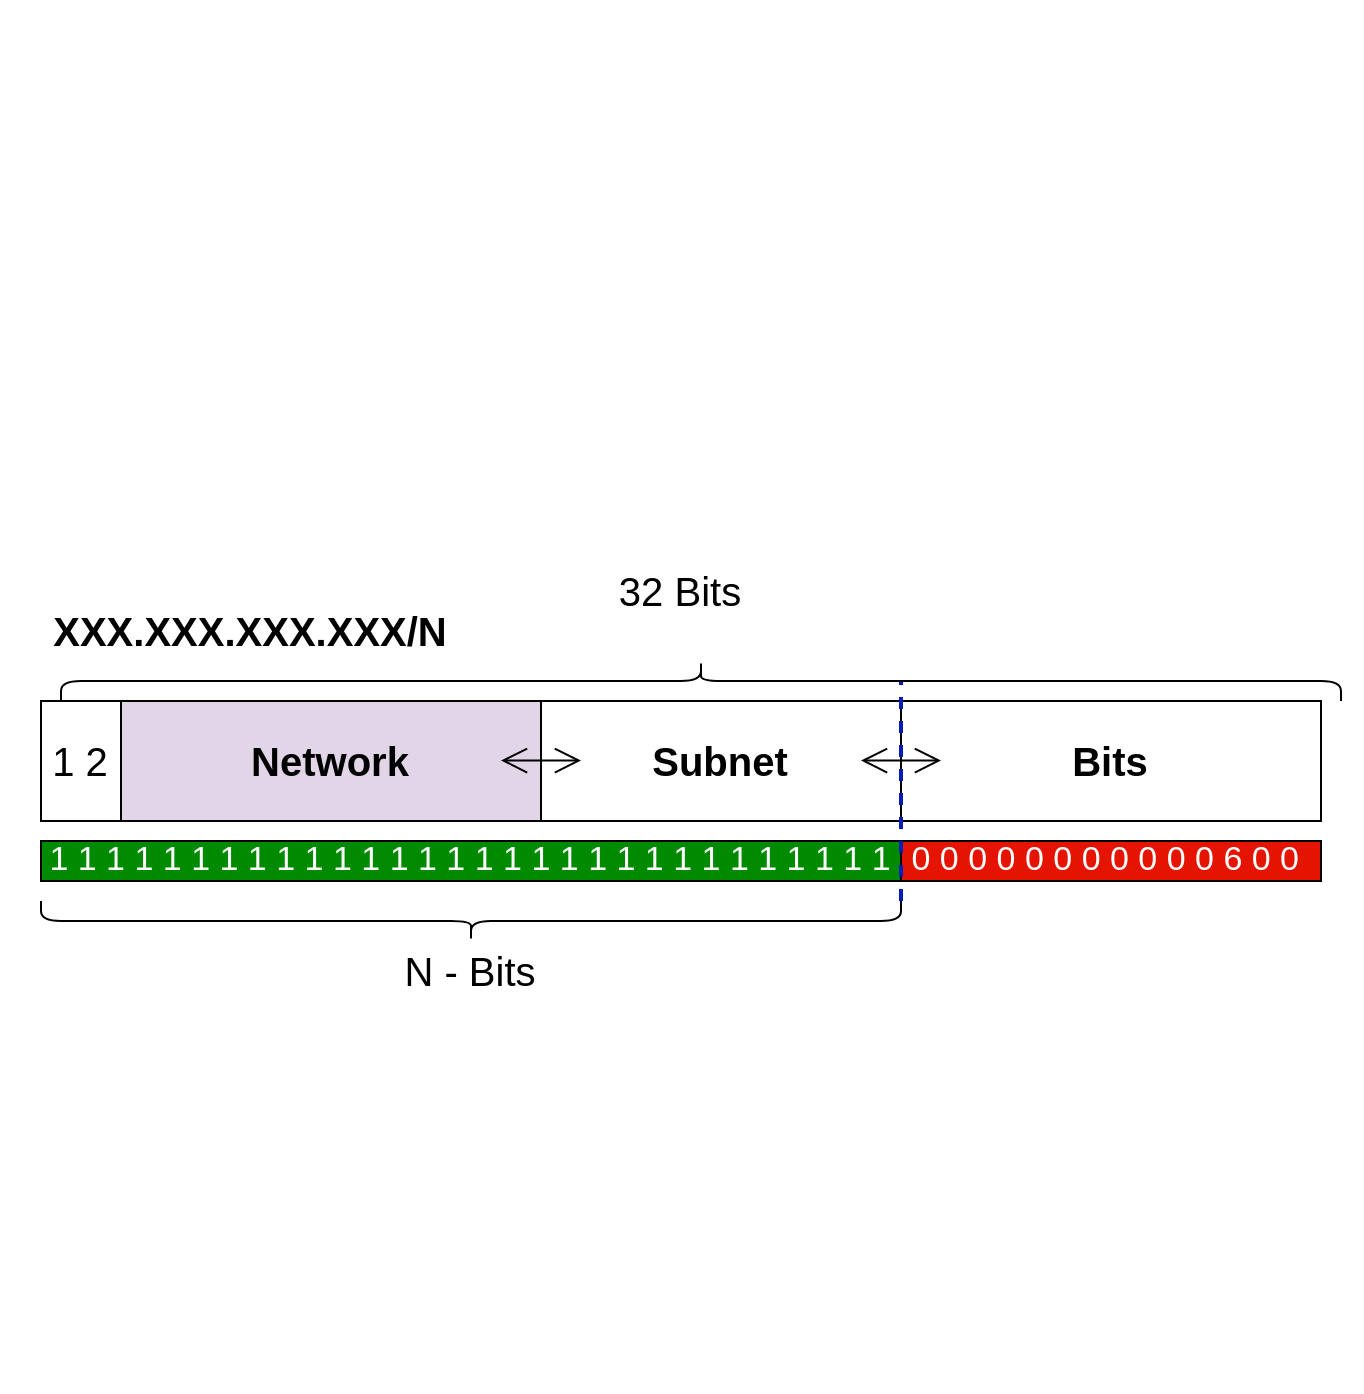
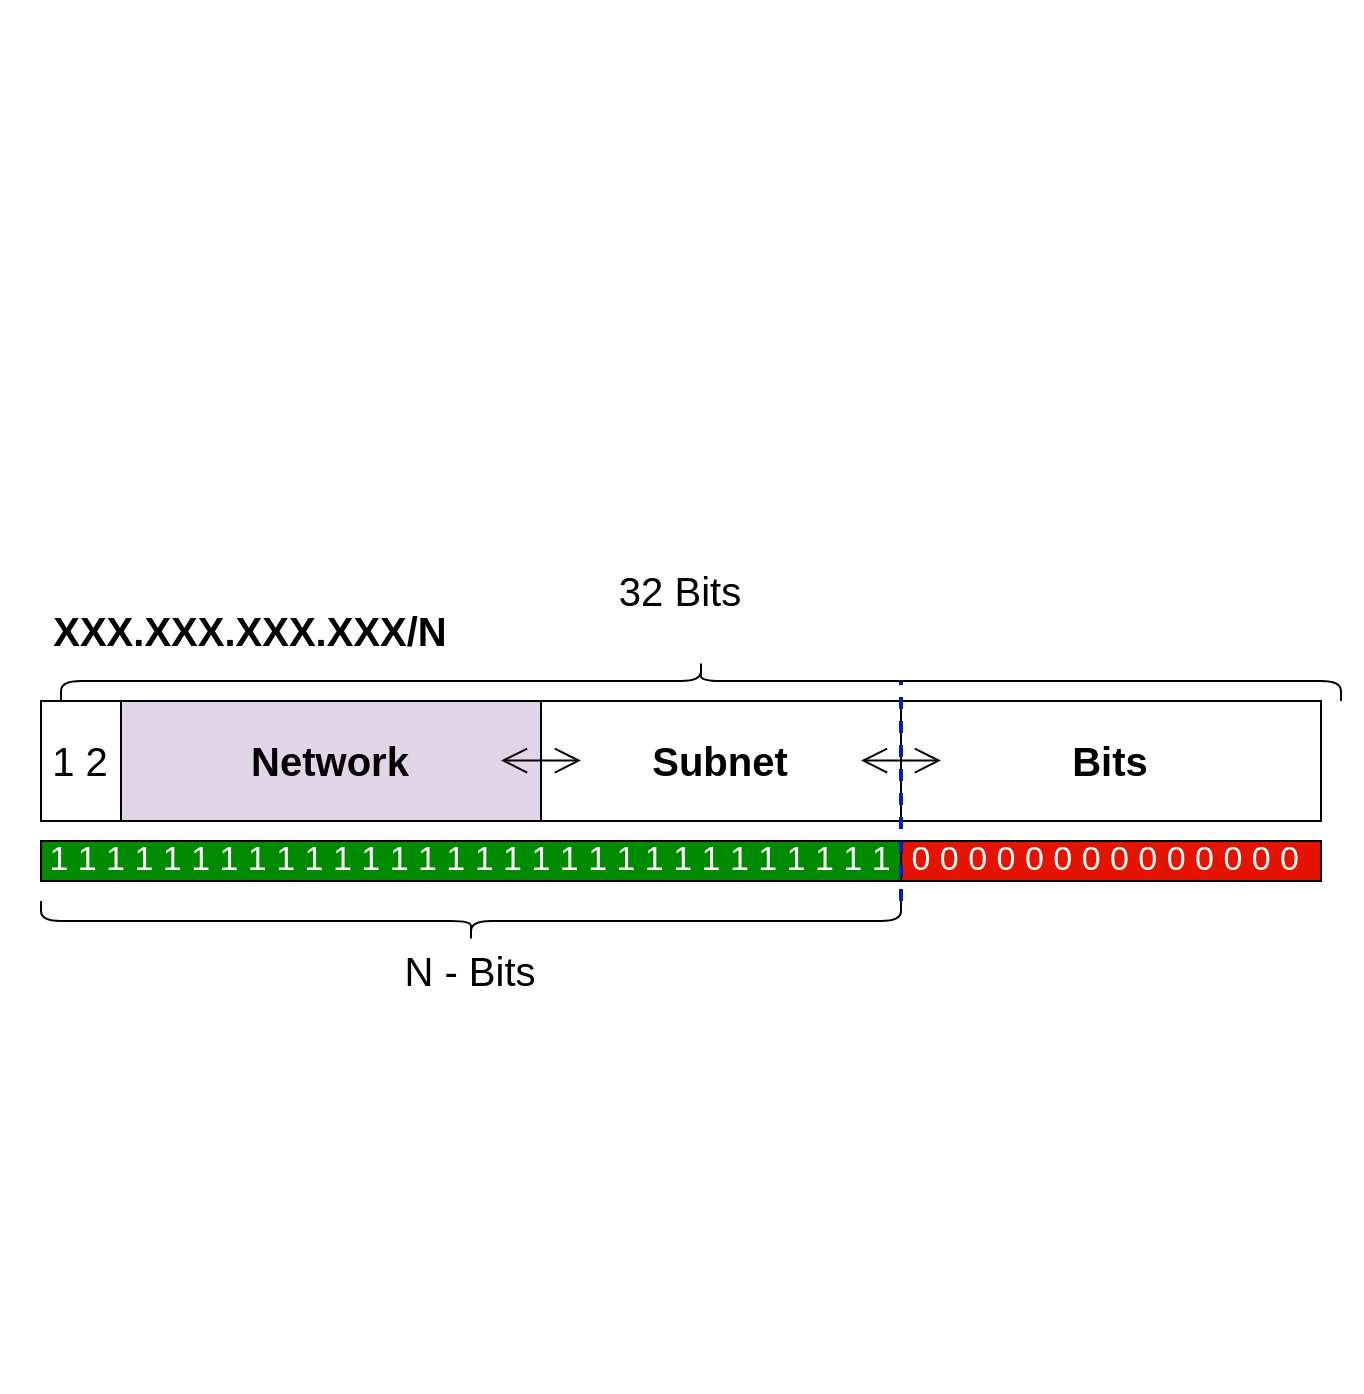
- <mxCell id="9" value="0 0 0 0 0 0 0 0 0 0 0 6 0 0&amp;nbsp;" style="rounded=0;whiteSpace=wrap;html=1;fontSize=17;strokeColor=#000000;fontStyle=0;align=center;fillColor=#e51400;fontColor=#ffffff;" vertex="1" parent="1"><mxGeometry x="450" y="420" width="210" height="20" as="geometry" /></mxCell>
+ <mxCell id="9" value="0 0 0 0 0 0 0 0 0 0 0 0 0 0&amp;nbsp;" style="rounded=0;whiteSpace=wrap;html=1;fontSize=17;strokeColor=#000000;fontStyle=0;align=center;fillColor=#e51400;fontColor=#ffffff;" vertex="1" parent="1"><mxGeometry x="450" y="420" width="210" height="20" as="geometry" /></mxCell>
